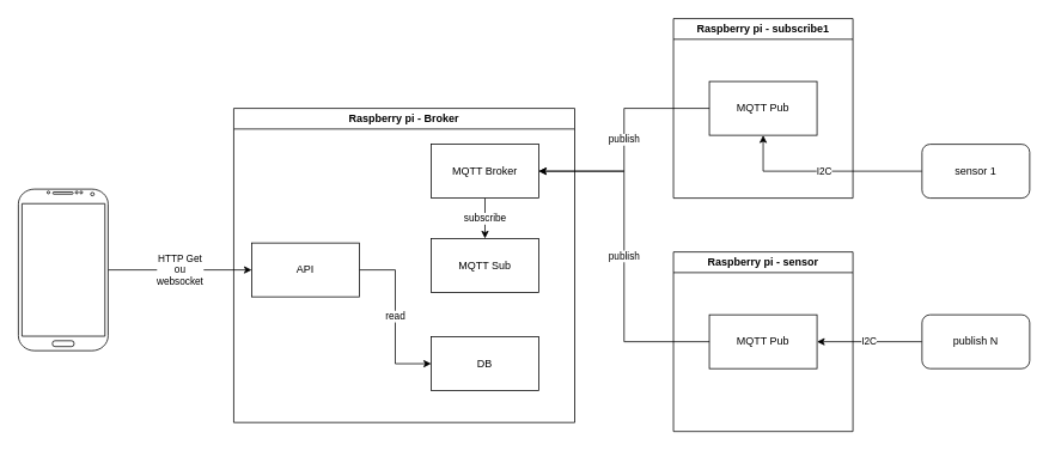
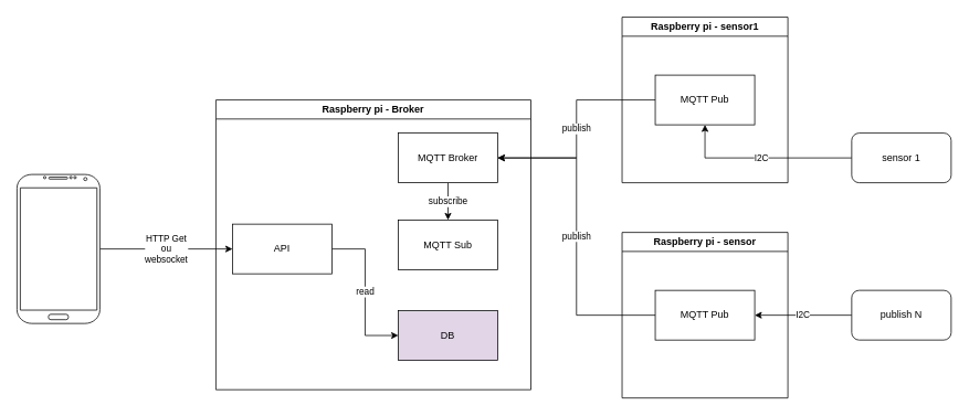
- <mxCell id="11" value="Raspberry pi - subscribe1" style="swimlane;whiteSpace=wrap;html=1;" vertex="1" parent="1"><mxGeometry x="750" y="20" width="200" height="200" as="geometry" /></mxCell>
+ <mxCell id="11" value="Raspberry pi - sensor1" style="swimlane;whiteSpace=wrap;html=1;" vertex="1" parent="1"><mxGeometry x="750" y="20" width="200" height="200" as="geometry" /></mxCell>
- <mxCell id="6" value="DB" style="rounded=0;whiteSpace=wrap;html=1;" vertex="1" parent="4"><mxGeometry x="220" y="254.5" width="120" height="60" as="geometry" /></mxCell>
+ <mxCell id="6" value="DB" style="rounded=0;whiteSpace=wrap;html=1;fillColor=#e1d5e7;" vertex="1" parent="4"><mxGeometry x="220" y="254.5" width="120" height="60" as="geometry" /></mxCell>
